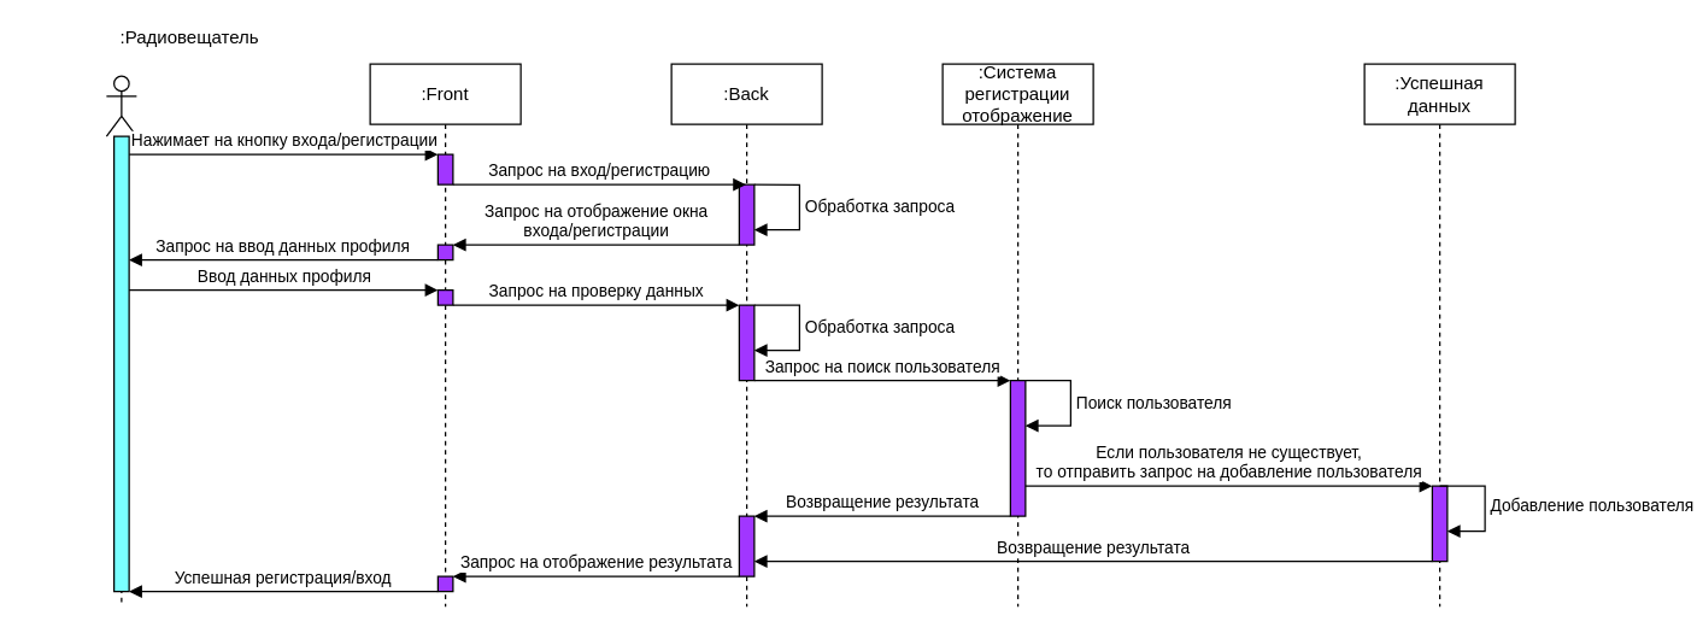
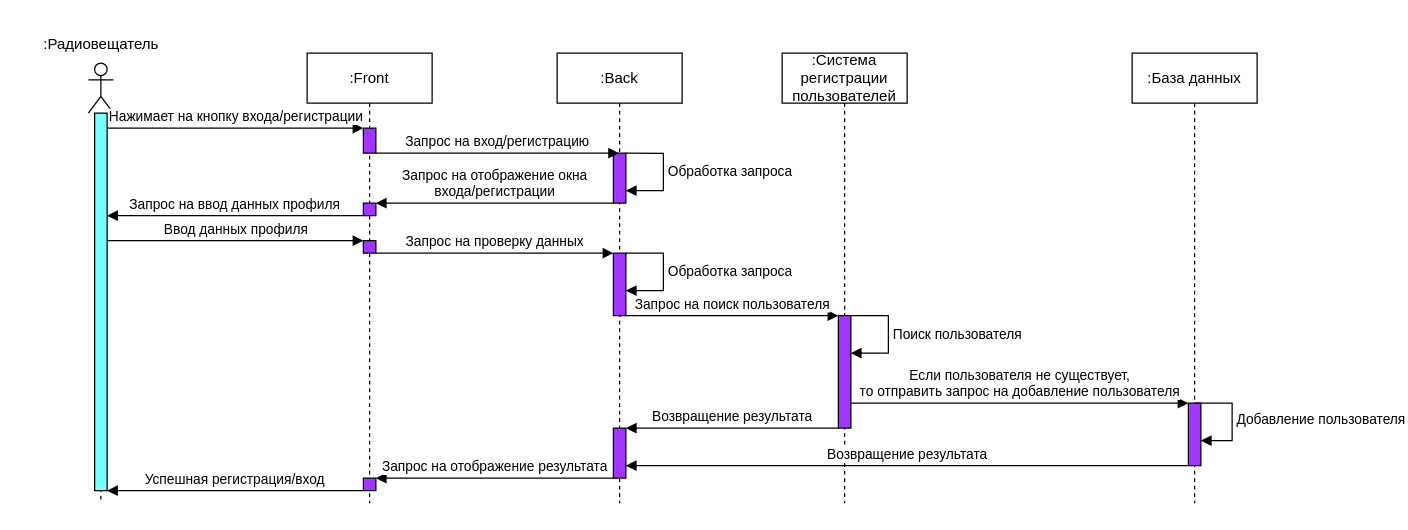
- <mxCell id="17" value=":Радиовещатель" style="text;html=1;align=center;verticalAlign=middle;resizable=0;points=[];autosize=1;strokeColor=none;fillColor=none;" parent="1" vertex="1"><mxGeometry x="65" y="10" width="120" height="30" as="geometry" /></mxCell>
+ <mxCell id="17" value=":Радиовещатель" style="text;html=1;align=center;verticalAlign=middle;resizable=0;points=[];autosize=1;strokeColor=none;fillColor=none;" parent="1" vertex="1"><mxGeometry x="20" y="20" width="120" height="30" as="geometry" /></mxCell>
- <mxCell id="28" value=":Система регистрации отображение" style="shape=umlLifeline;perimeter=lifelinePerimeter;whiteSpace=wrap;html=1;container=1;dropTarget=0;collapsible=0;recursiveResize=0;outlineConnect=0;portConstraint=eastwest;newEdgeStyle={&quot;curved&quot;:0,&quot;rounded&quot;:0};" parent="1" vertex="1"><mxGeometry x="625" y="42" width="100" height="360" as="geometry" /></mxCell>
+ <mxCell id="28" value=":Система регистрации пользователей" style="shape=umlLifeline;perimeter=lifelinePerimeter;whiteSpace=wrap;html=1;container=1;dropTarget=0;collapsible=0;recursiveResize=0;outlineConnect=0;portConstraint=eastwest;newEdgeStyle={&quot;curved&quot;:0,&quot;rounded&quot;:0};" parent="1" vertex="1"><mxGeometry x="625" y="42" width="100" height="360" as="geometry" /></mxCell>
- <mxCell id="14" value=":Успешная данных" style="shape=umlLifeline;perimeter=lifelinePerimeter;whiteSpace=wrap;html=1;container=1;dropTarget=0;collapsible=0;recursiveResize=0;outlineConnect=0;portConstraint=eastwest;newEdgeStyle={&quot;curved&quot;:0,&quot;rounded&quot;:0};" parent="1" vertex="1"><mxGeometry x="905" y="42" width="100" height="360" as="geometry" /></mxCell>
+ <mxCell id="14" value=":База данных" style="shape=umlLifeline;perimeter=lifelinePerimeter;whiteSpace=wrap;html=1;container=1;dropTarget=0;collapsible=0;recursiveResize=0;outlineConnect=0;portConstraint=eastwest;newEdgeStyle={&quot;curved&quot;:0,&quot;rounded&quot;:0};" parent="1" vertex="1"><mxGeometry x="905" y="42" width="100" height="360" as="geometry" /></mxCell>
